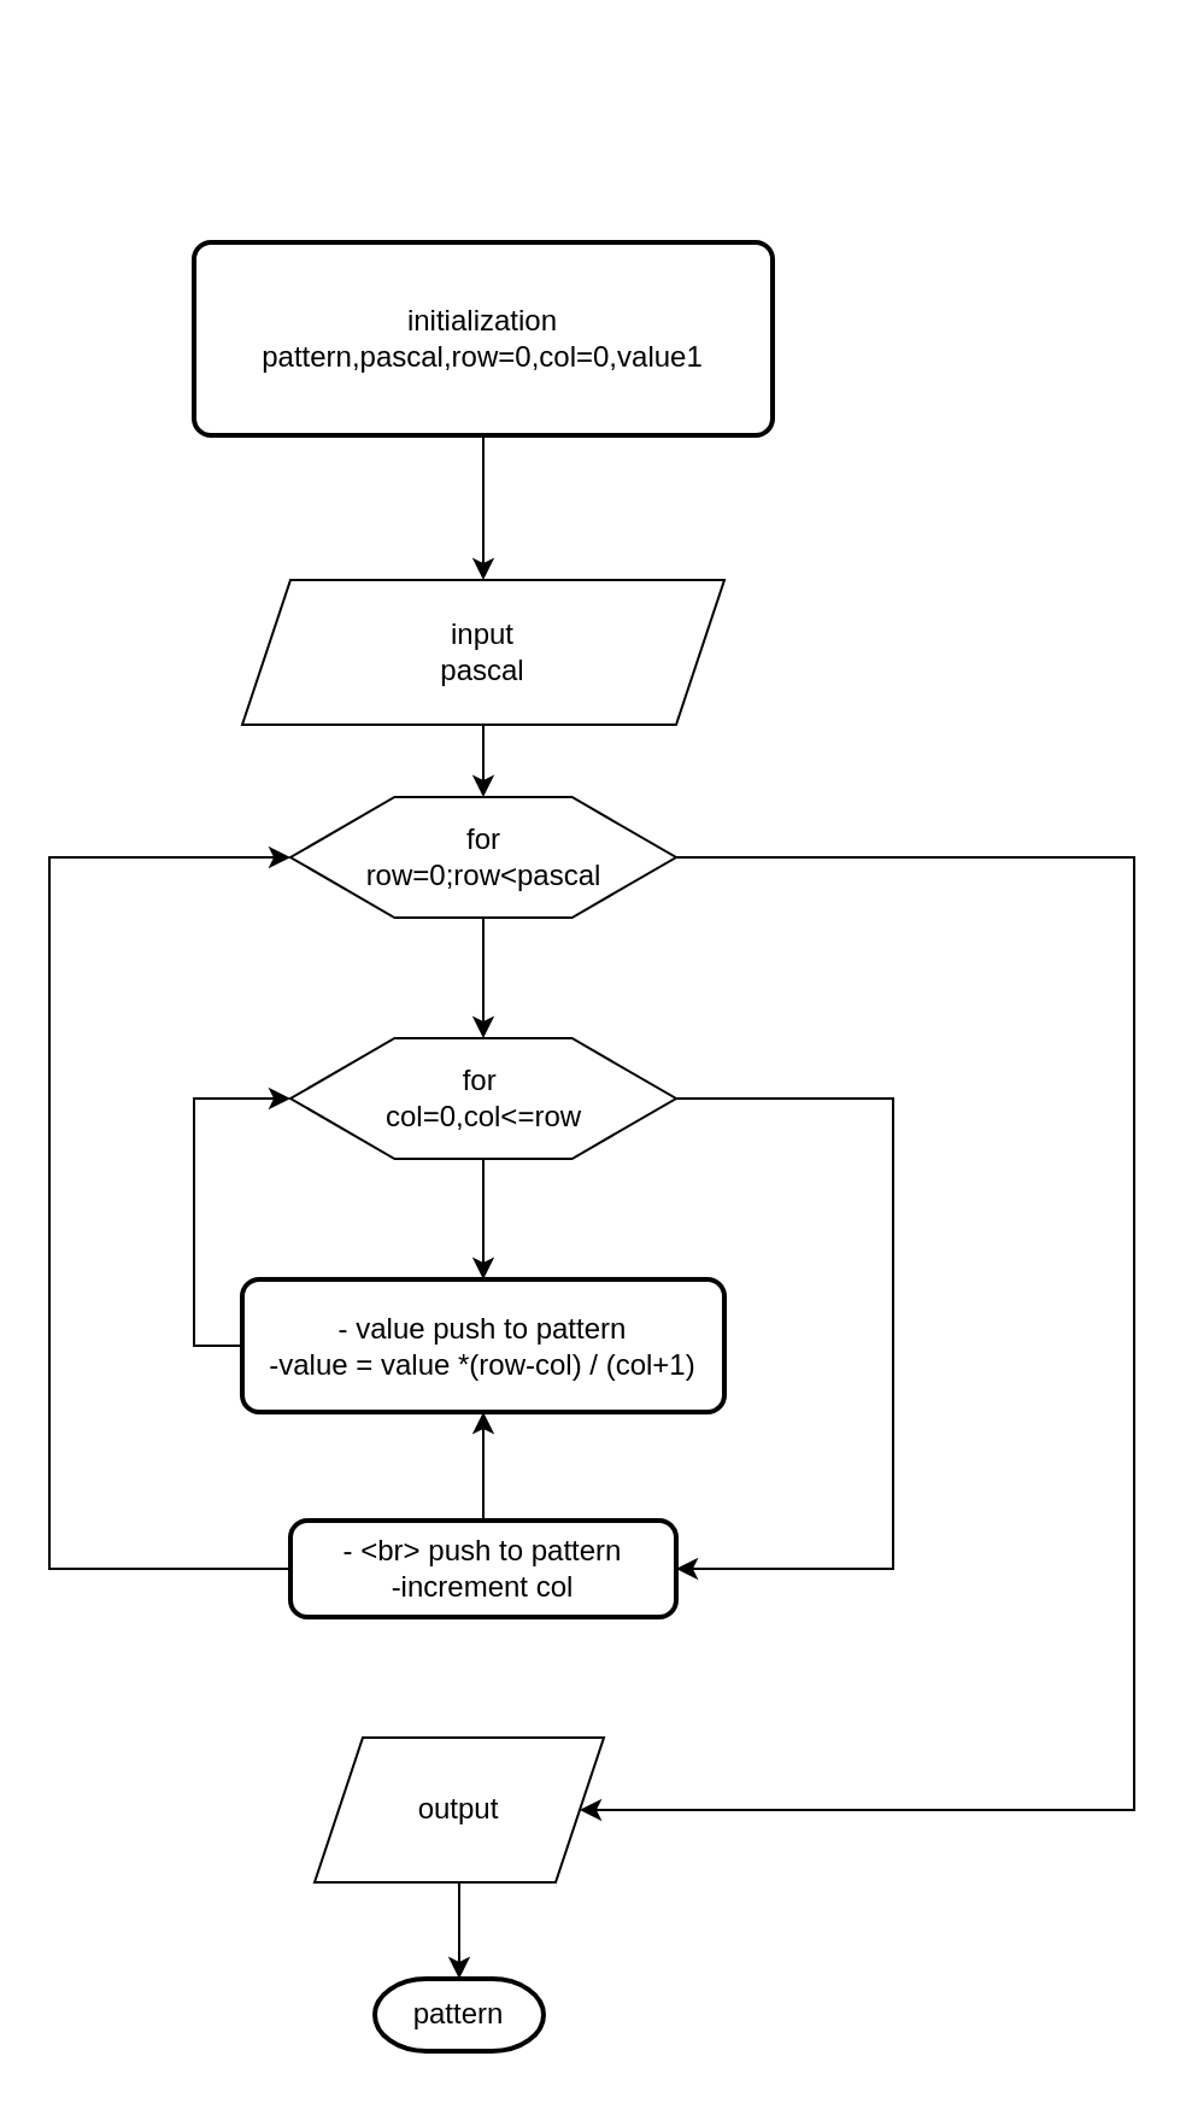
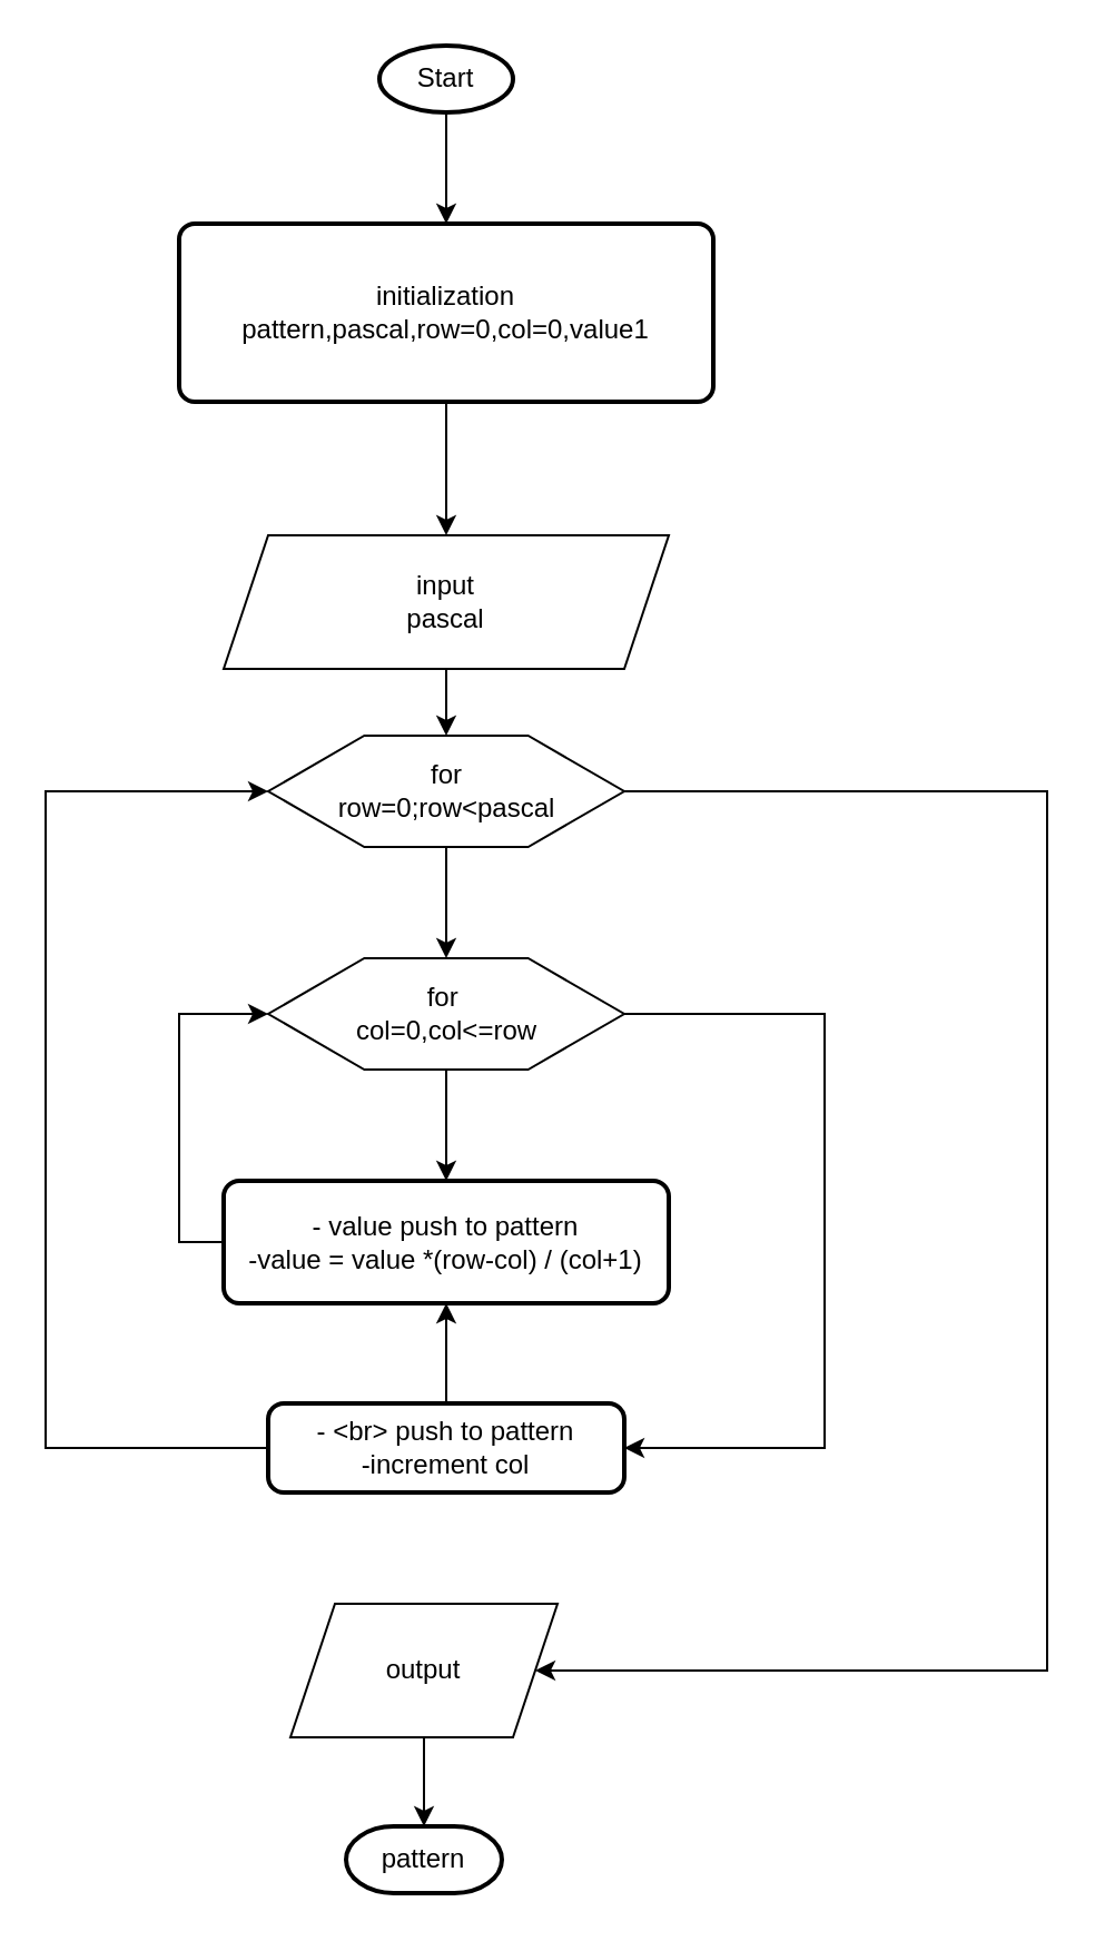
+ <mxCell id="3" value="Start" style="strokeWidth=2;html=1;shape=mxgraph.flowchart.start_1;whiteSpace=wrap;fontFamily=Helvetica;fontSize=12;fontColor=#000000;align=center;strokeColor=#000000;fillColor=#ffffff;" vertex="1" parent="1"><mxGeometry x="170" y="20" width="60" height="30" as="geometry" /></mxCell>
+ <mxCell id="2" value="" style="edgeStyle=orthogonalEdgeStyle;rounded=0;orthogonalLoop=1;jettySize=auto;html=1;" edge="1" parent="1" source="3" target="5"><mxGeometry relative="1" as="geometry" /></mxCell>
